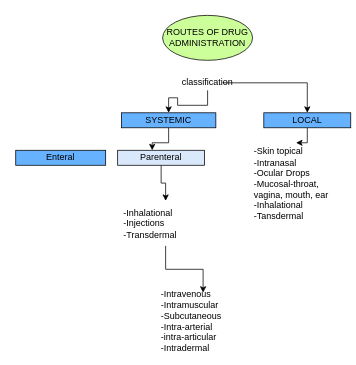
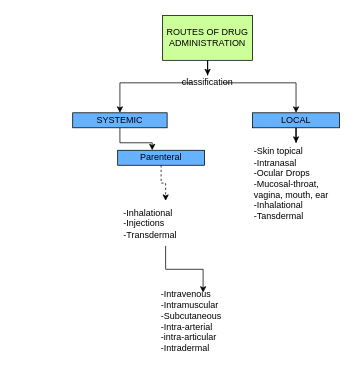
- <mxCell id="3" value="ROUTES OF DRUG ADMINISTRATION" style="ellipse;whiteSpace=wrap;html=1;fillColor=#CCFF99;" vertex="1" parent="1"><mxGeometry x="216" y="20" width="120" height="60" as="geometry" /></mxCell>
+ <mxCell id="3" value="ROUTES OF DRUG ADMINISTRATION" style="rounded=0;whiteSpace=wrap;html=1;fillColor=#CCFF99;" vertex="1" parent="1"><mxGeometry x="216" y="20" width="120" height="60" as="geometry" /></mxCell>
+ <mxCell id="2" style="edgeStyle=orthogonalEdgeStyle;rounded=0;orthogonalLoop=1;jettySize=auto;html=1;" edge="1" parent="1" source="3" target="10"><mxGeometry relative="1" as="geometry" /></mxCell>
- <mxCell id="5" value="SYSTEMIC" style="rounded=0;whiteSpace=wrap;html=1;fillColor=#66B2FF;" vertex="1" parent="1"><mxGeometry x="161" y="150" width="126" height="20" as="geometry" /></mxCell>
+ <mxCell id="5" value="SYSTEMIC" style="rounded=0;whiteSpace=wrap;html=1;fillColor=#66B2FF;" vertex="1" parent="1"><mxGeometry x="96" y="150" width="126" height="20" as="geometry" /></mxCell>
- <mxCell id="7" value="LOCAL" style="rounded=0;whiteSpace=wrap;html=1;fillColor=#66B2FF;" vertex="1" parent="1"><mxGeometry x="351" y="150" width="116" height="20" as="geometry" /></mxCell>
+ <mxCell id="7" value="LOCAL" style="rounded=0;whiteSpace=wrap;html=1;fillColor=#66B2FF;" vertex="1" parent="1"><mxGeometry x="336" y="150" width="116" height="20" as="geometry" /></mxCell>
- <mxCell id="12" value="Enteral" style="rounded=0;whiteSpace=wrap;html=1;fillColor=#66B2FF;" vertex="1" parent="1"><mxGeometry x="20" y="200" width="120" height="20" as="geometry" /></mxCell>
- <mxCell id="14" value="Parenteral" style="rounded=0;whiteSpace=wrap;html=1;fillColor=#dae8fc;" vertex="1" parent="1"><mxGeometry x="156" y="200" width="116" height="20" as="geometry" /></mxCell>
+ <mxCell id="14" value="Parenteral" style="rounded=0;whiteSpace=wrap;html=1;fillColor=#66B2FF;" vertex="1" parent="1"><mxGeometry x="156" y="200" width="116" height="20" as="geometry" /></mxCell>
- <mxCell id="13" style="edgeStyle=orthogonalEdgeStyle;rounded=0;orthogonalLoop=1;jettySize=auto;html=1;" edge="1" parent="1" source="14" target="16"><mxGeometry relative="1" as="geometry" /></mxCell>
+ <mxCell id="13" style="edgeStyle=orthogonalEdgeStyle;rounded=0;orthogonalLoop=1;jettySize=auto;html=1;dashed=1;" edge="1" parent="1" source="14" target="16"><mxGeometry relative="1" as="geometry" /></mxCell>
